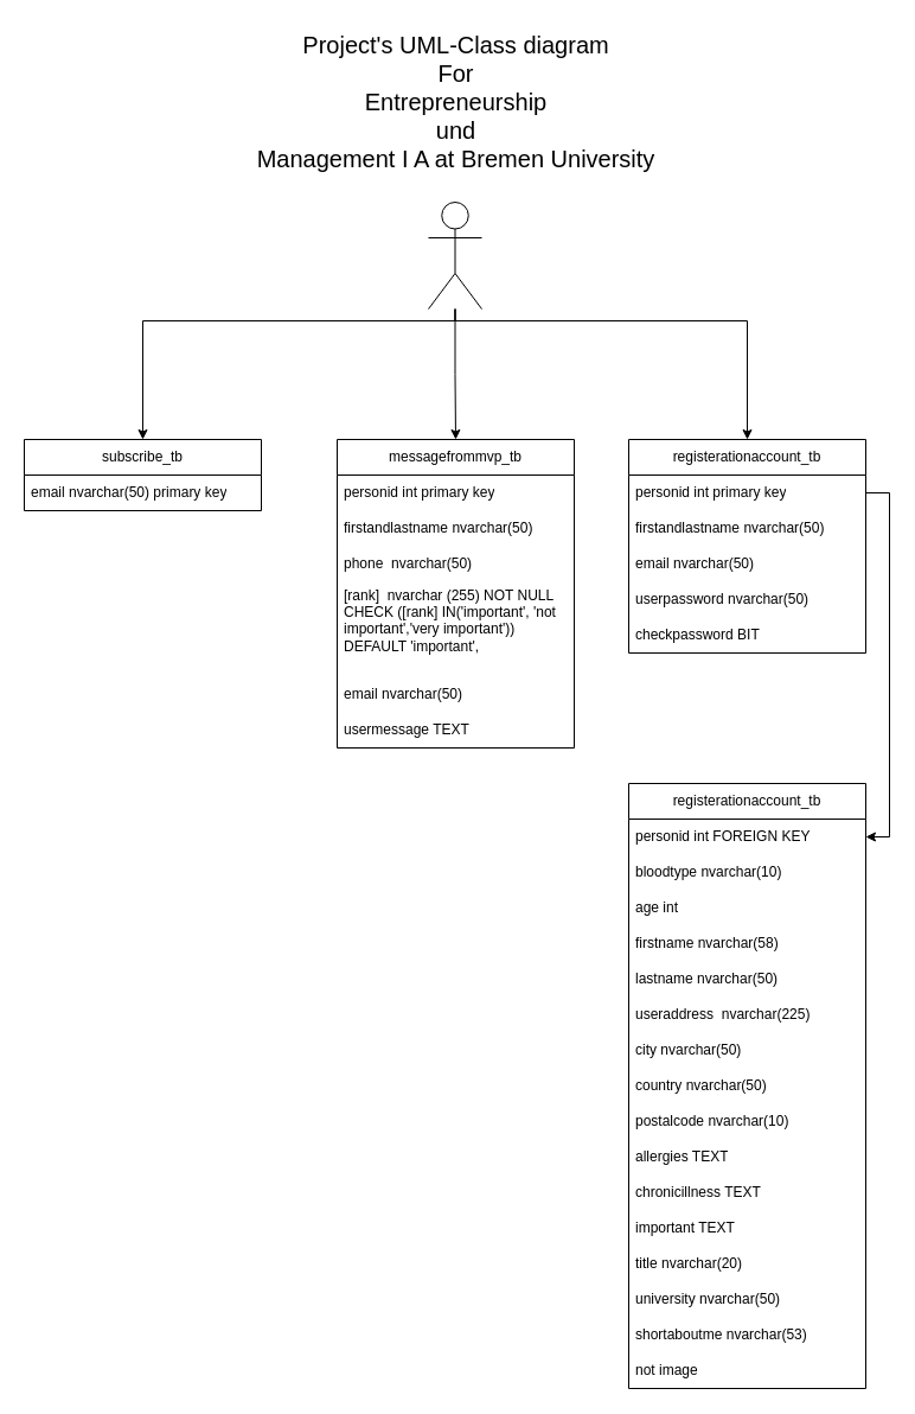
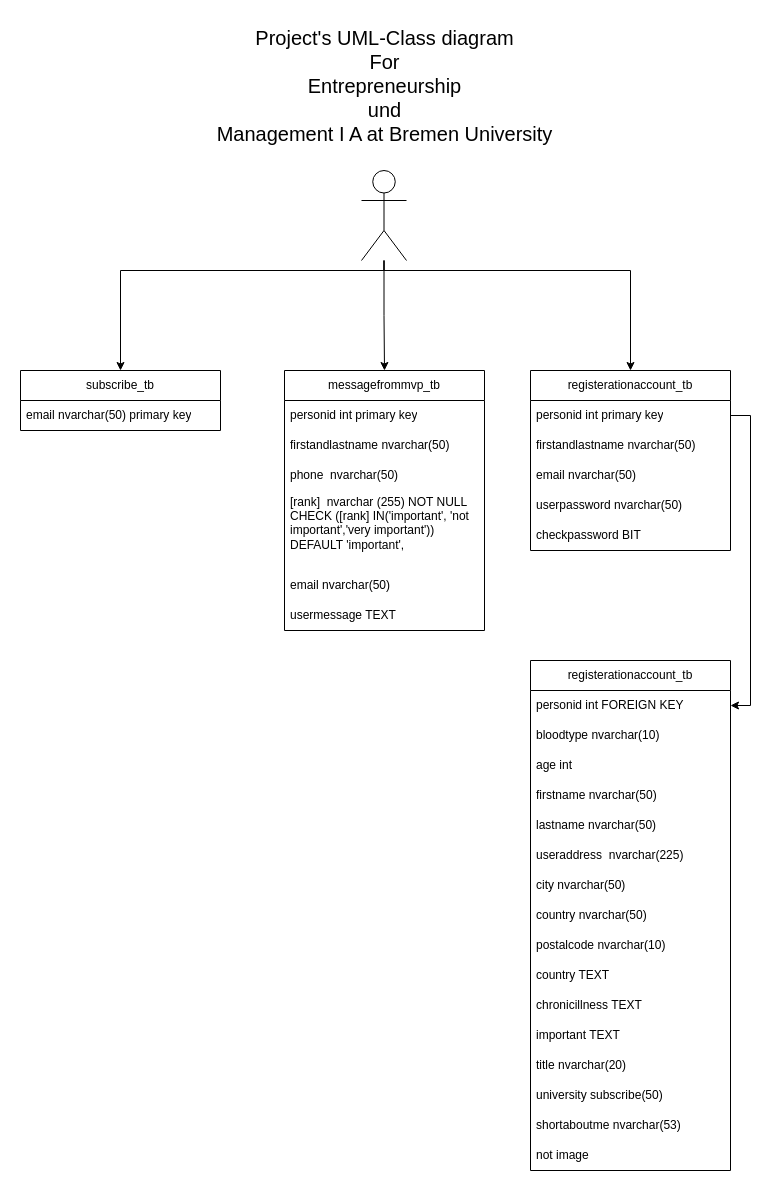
- <mxCell id="26" value="&lt;div&gt;firstname nvarchar(58)&lt;/div&gt;" style="text;strokeColor=none;fillColor=none;align=left;verticalAlign=middle;spacingLeft=4;spacingRight=4;overflow=hidden;points=[[0,0.5],[1,0.5]];portConstraint=eastwest;rotatable=0;whiteSpace=wrap;html=1;" vertex="1" parent="22"><mxGeometry y="120" width="200" height="30" as="geometry" /></mxCell>
+ <mxCell id="26" value="&lt;div&gt;firstname nvarchar(50)&lt;/div&gt;" style="text;strokeColor=none;fillColor=none;align=left;verticalAlign=middle;spacingLeft=4;spacingRight=4;overflow=hidden;points=[[0,0.5],[1,0.5]];portConstraint=eastwest;rotatable=0;whiteSpace=wrap;html=1;" vertex="1" parent="22"><mxGeometry y="120" width="200" height="30" as="geometry" /></mxCell>
- <mxCell id="32" value="&lt;div&gt;allergies TEXT&lt;/div&gt;" style="text;strokeColor=none;fillColor=none;align=left;verticalAlign=middle;spacingLeft=4;spacingRight=4;overflow=hidden;points=[[0,0.5],[1,0.5]];portConstraint=eastwest;rotatable=0;whiteSpace=wrap;html=1;" vertex="1" parent="22"><mxGeometry y="300" width="200" height="30" as="geometry" /></mxCell>
+ <mxCell id="32" value="&lt;div&gt;country TEXT&lt;/div&gt;" style="text;strokeColor=none;fillColor=none;align=left;verticalAlign=middle;spacingLeft=4;spacingRight=4;overflow=hidden;points=[[0,0.5],[1,0.5]];portConstraint=eastwest;rotatable=0;whiteSpace=wrap;html=1;" vertex="1" parent="22"><mxGeometry y="300" width="200" height="30" as="geometry" /></mxCell>
- <mxCell id="36" value="&lt;div&gt;university nvarchar(50)&lt;/div&gt;" style="text;strokeColor=none;fillColor=none;align=left;verticalAlign=middle;spacingLeft=4;spacingRight=4;overflow=hidden;points=[[0,0.5],[1,0.5]];portConstraint=eastwest;rotatable=0;whiteSpace=wrap;html=1;" vertex="1" parent="22"><mxGeometry y="420" width="200" height="30" as="geometry" /></mxCell>
+ <mxCell id="36" value="&lt;div&gt;university subscribe(50)&lt;/div&gt;" style="text;strokeColor=none;fillColor=none;align=left;verticalAlign=middle;spacingLeft=4;spacingRight=4;overflow=hidden;points=[[0,0.5],[1,0.5]];portConstraint=eastwest;rotatable=0;whiteSpace=wrap;html=1;" vertex="1" parent="22"><mxGeometry y="420" width="200" height="30" as="geometry" /></mxCell>
